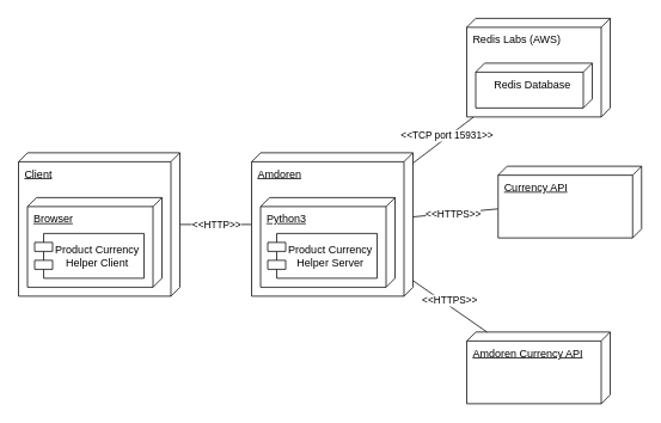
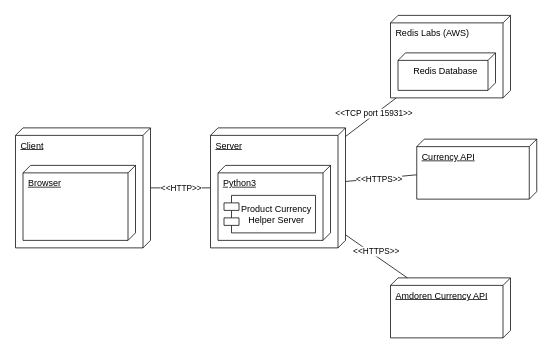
- <mxCell id="12" value="Amdoren" style="verticalAlign=top;align=left;shape=cube;size=10;direction=south;fontStyle=4;html=1;boundedLbl=1;spacingLeft=5;" parent="1" vertex="1"><mxGeometry x="280" y="170" width="180" height="160" as="geometry" /></mxCell>
+ <mxCell id="12" value="Server" style="verticalAlign=top;align=left;shape=cube;size=10;direction=south;fontStyle=4;html=1;boundedLbl=1;spacingLeft=5;" parent="1" vertex="1"><mxGeometry x="280" y="170" width="180" height="160" as="geometry" /></mxCell>
- <mxCell id="8" value="Product Currency Helper Client" style="shape=module;align=left;spacingLeft=20;align=center;verticalAlign=top;whiteSpace=wrap;spacingTop=5;spacingRight=2;" parent="6" vertex="1"><mxGeometry x="18" y="90" width="122" height="50" as="geometry" /></mxCell>
